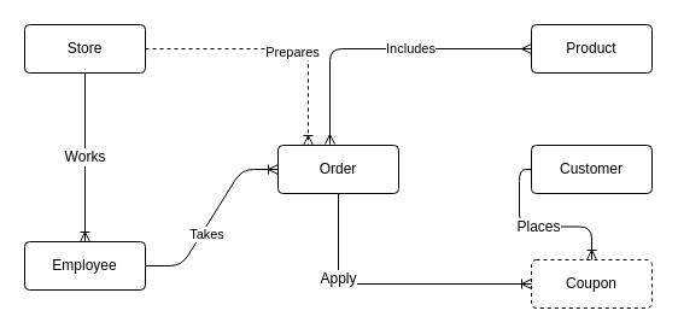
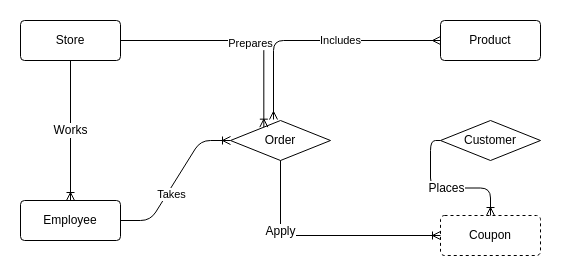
- <mxCell id="15" value="" style="edgeStyle=orthogonalEdgeStyle;fontSize=12;html=1;endArrow=ERoneToMany;elbow=vertical;exitX=1;exitY=0.5;exitDx=0;exitDy=0;entryX=0.25;entryY=0;entryDx=0;entryDy=0;dashed=1;" parent="1" source="7" target="4" edge="1"><mxGeometry width="100" height="100" relative="1" as="geometry"><mxPoint x="100" y="10" as="sourcePoint" /><mxPoint x="200" y="-90" as="targetPoint" /></mxGeometry></mxCell>
+ <mxCell id="15" value="" style="edgeStyle=orthogonalEdgeStyle;fontSize=12;html=1;endArrow=ERoneToMany;elbow=vertical;exitX=1;exitY=0.5;exitDx=0;exitDy=0;entryX=0.25;entryY=0;entryDx=0;entryDy=0;" parent="1" source="7" target="4" edge="1"><mxGeometry width="100" height="100" relative="1" as="geometry"><mxPoint x="100" y="10" as="sourcePoint" /><mxPoint x="200" y="-90" as="targetPoint" /></mxGeometry></mxCell>
- <mxCell id="4" value="Order" style="rounded=1;arcSize=10;whiteSpace=wrap;html=1;align=center;" parent="1" vertex="1"><mxGeometry x="230" y="120" width="100" height="40" as="geometry" /></mxCell>
+ <mxCell id="4" value="Order" style="rhombus;arcSize=10;whiteSpace=wrap;html=1;align=center;" parent="1" vertex="1"><mxGeometry x="230" y="120" width="100" height="40" as="geometry" /></mxCell>
- <mxCell id="5" value="Customer" style="rounded=1;arcSize=10;whiteSpace=wrap;html=1;align=center;" parent="1" vertex="1"><mxGeometry x="440" y="120" width="100" height="40" as="geometry" /></mxCell>
+ <mxCell id="5" value="Customer" style="rhombus;arcSize=10;whiteSpace=wrap;html=1;align=center;" parent="1" vertex="1"><mxGeometry x="440" y="120" width="100" height="40" as="geometry" /></mxCell>
